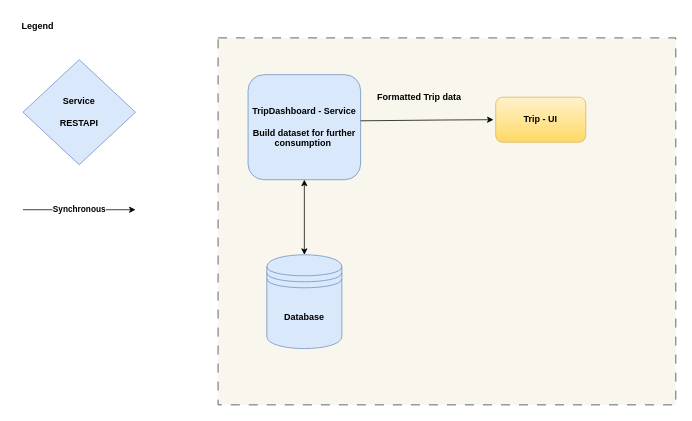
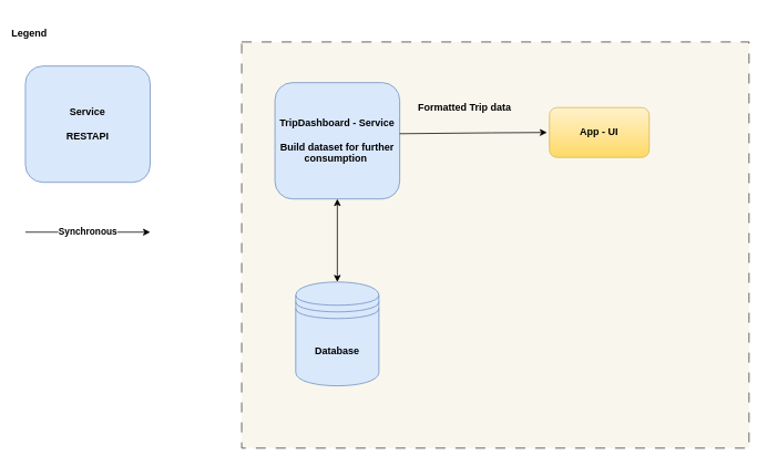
- <mxCell id="7" value="Legend" style="text;html=1;strokeColor=none;fillColor=none;align=center;verticalAlign=middle;whiteSpace=wrap;rounded=0;fontStyle=1" vertex="1" parent="1"><mxGeometry x="20" y="20" width="60" height="30" as="geometry" /></mxCell>
+ <mxCell id="7" value="Legend" style="text;html=1;strokeColor=none;fillColor=none;align=center;verticalAlign=middle;whiteSpace=wrap;rounded=0;fontStyle=1" vertex="1" parent="1"><mxGeometry x="5" y="25" width="60" height="30" as="geometry" /></mxCell>
- <mxCell id="5" value="&lt;span&gt;Service&lt;/span&gt;&lt;br&gt;&lt;br&gt;RESTAPI" style="rhombus;whiteSpace=wrap;html=1;fillColor=#dae8fc;strokeColor=#6c8ebf;fontStyle=1;" vertex="1" parent="1"><mxGeometry x="30" y="79" width="150" height="140" as="geometry" /></mxCell>
+ <mxCell id="5" value="&lt;span&gt;Service&lt;/span&gt;&lt;br&gt;&lt;br&gt;RESTAPI" style="rounded=1;whiteSpace=wrap;html=1;fillColor=#dae8fc;strokeColor=#6c8ebf;fontStyle=1" vertex="1" parent="1"><mxGeometry x="30" y="79" width="150" height="140" as="geometry" /></mxCell>
- <mxCell id="9" value="Trip - UI" style="rounded=1;whiteSpace=wrap;html=1;fillColor=#fff2cc;strokeColor=#d6b656;gradientColor=#ffd966;fontStyle=1" vertex="1" parent="1"><mxGeometry x="660" y="129" width="120" height="60" as="geometry" /></mxCell>
+ <mxCell id="9" value="App - UI" style="rounded=1;whiteSpace=wrap;html=1;fillColor=#fff2cc;strokeColor=#d6b656;gradientColor=#ffd966;fontStyle=1" vertex="1" parent="1"><mxGeometry x="660" y="129" width="120" height="60" as="geometry" /></mxCell>
